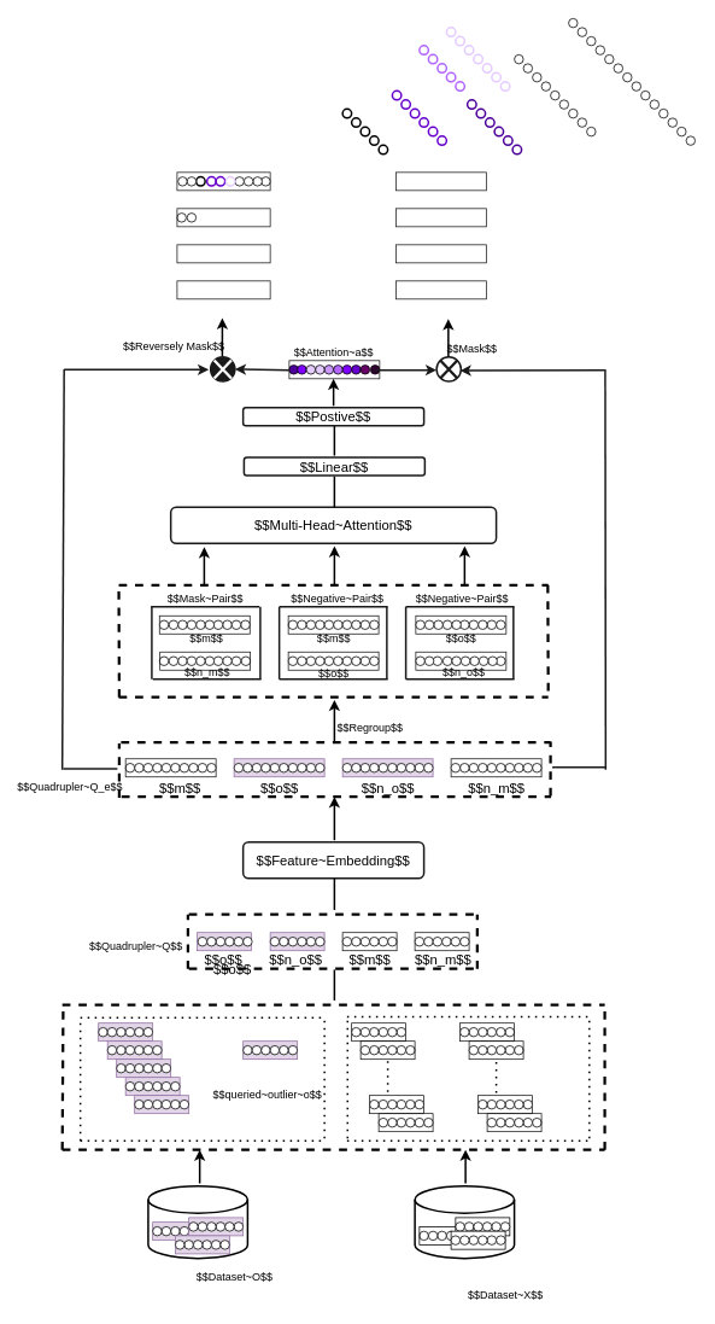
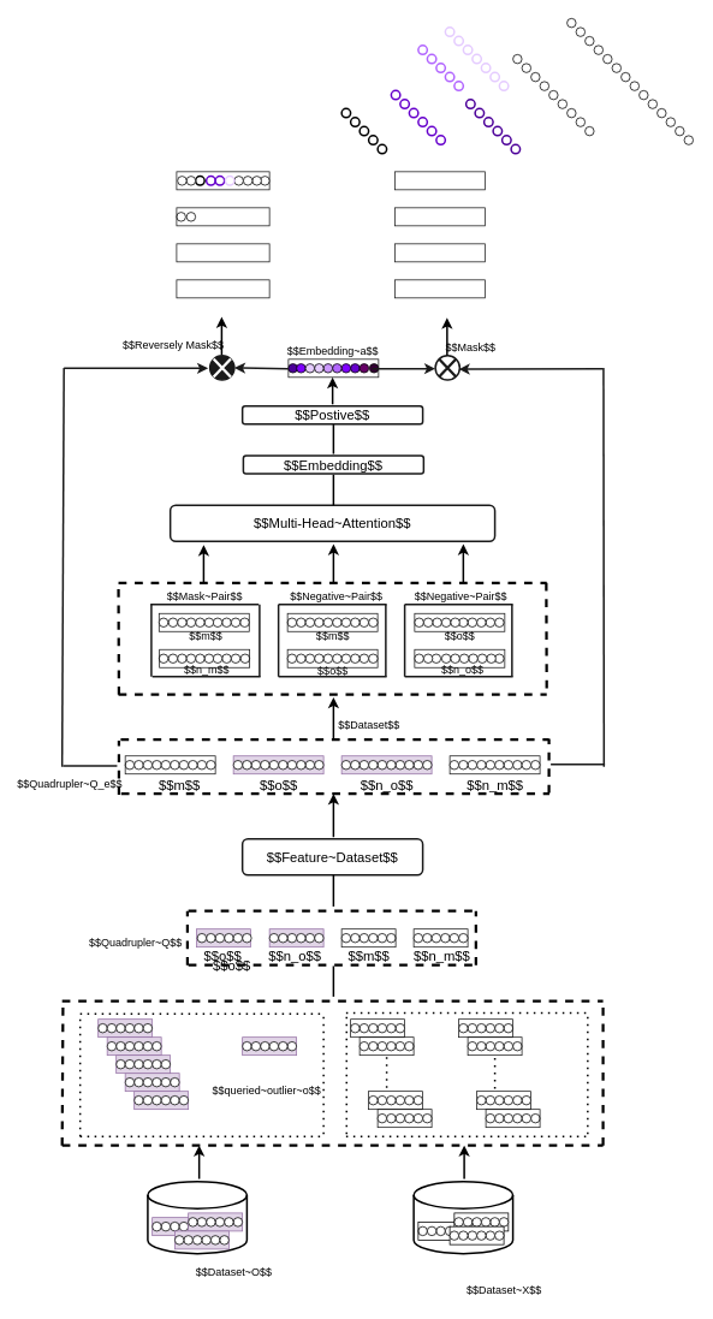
- <mxCell id="369" value="$$Attention~a$$" style="text;html=1;align=center;verticalAlign=middle;resizable=0;points=[];autosize=1;strokeColor=none;fillColor=none;fontSize=12;" vertex="1" parent="1"><mxGeometry x="313" y="375" width="110" height="30" as="geometry" /></mxCell>
+ <mxCell id="369" value="$$Embedding~a$$" style="text;html=1;align=center;verticalAlign=middle;resizable=0;points=[];autosize=1;strokeColor=none;fillColor=none;fontSize=12;" vertex="1" parent="1"><mxGeometry x="313" y="375" width="110" height="30" as="geometry" /></mxCell>
- <mxCell id="360" value="&lt;font style=&quot;font-size: 15px;&quot;&gt;$$Linear$$&lt;/font&gt;" style="rounded=1;whiteSpace=wrap;html=1;fillStyle=auto;strokeColor=#1A1A1A;strokeWidth=2;fillColor=none;gradientColor=none;" vertex="1" parent="1"><mxGeometry x="269" y="505" width="200" height="20" as="geometry" /></mxCell>
+ <mxCell id="360" value="&lt;font style=&quot;font-size: 15px;&quot;&gt;$$Embedding$$&lt;/font&gt;" style="rounded=1;whiteSpace=wrap;html=1;fillStyle=auto;strokeColor=#1A1A1A;strokeWidth=2;fillColor=none;gradientColor=none;" vertex="1" parent="1"><mxGeometry x="269" y="505" width="200" height="20" as="geometry" /></mxCell>
- <mxCell id="202" value="$$Regroup$$&amp;nbsp;&amp;nbsp;" style="rounded=1;whiteSpace=wrap;html=1;fillStyle=auto;strokeWidth=2;fillColor=none;gradientColor=none;strokeColor=none;" vertex="1" parent="1"><mxGeometry x="352" y="794" width="120" height="20" as="geometry" /></mxCell>
+ <mxCell id="202" value="$$Dataset$$&amp;nbsp;&amp;nbsp;" style="rounded=1;whiteSpace=wrap;html=1;fillStyle=auto;strokeWidth=2;fillColor=none;gradientColor=none;strokeColor=none;" vertex="1" parent="1"><mxGeometry x="352" y="794" width="120" height="20" as="geometry" /></mxCell>
- <mxCell id="196" value="&lt;font style=&quot;font-size: 15px;&quot;&gt;$$Feature~Embedding$$&lt;/font&gt;" style="rounded=1;whiteSpace=wrap;html=1;fillStyle=auto;strokeColor=#1A1A1A;strokeWidth=2;fillColor=none;gradientColor=none;" vertex="1" parent="1"><mxGeometry x="268" y="930" width="200" height="40" as="geometry" /></mxCell>
+ <mxCell id="196" value="&lt;font style=&quot;font-size: 15px;&quot;&gt;$$Feature~Dataset$$&lt;/font&gt;" style="rounded=1;whiteSpace=wrap;html=1;fillStyle=auto;strokeColor=#1A1A1A;strokeWidth=2;fillColor=none;gradientColor=none;" vertex="1" parent="1"><mxGeometry x="268" y="930" width="200" height="40" as="geometry" /></mxCell>
